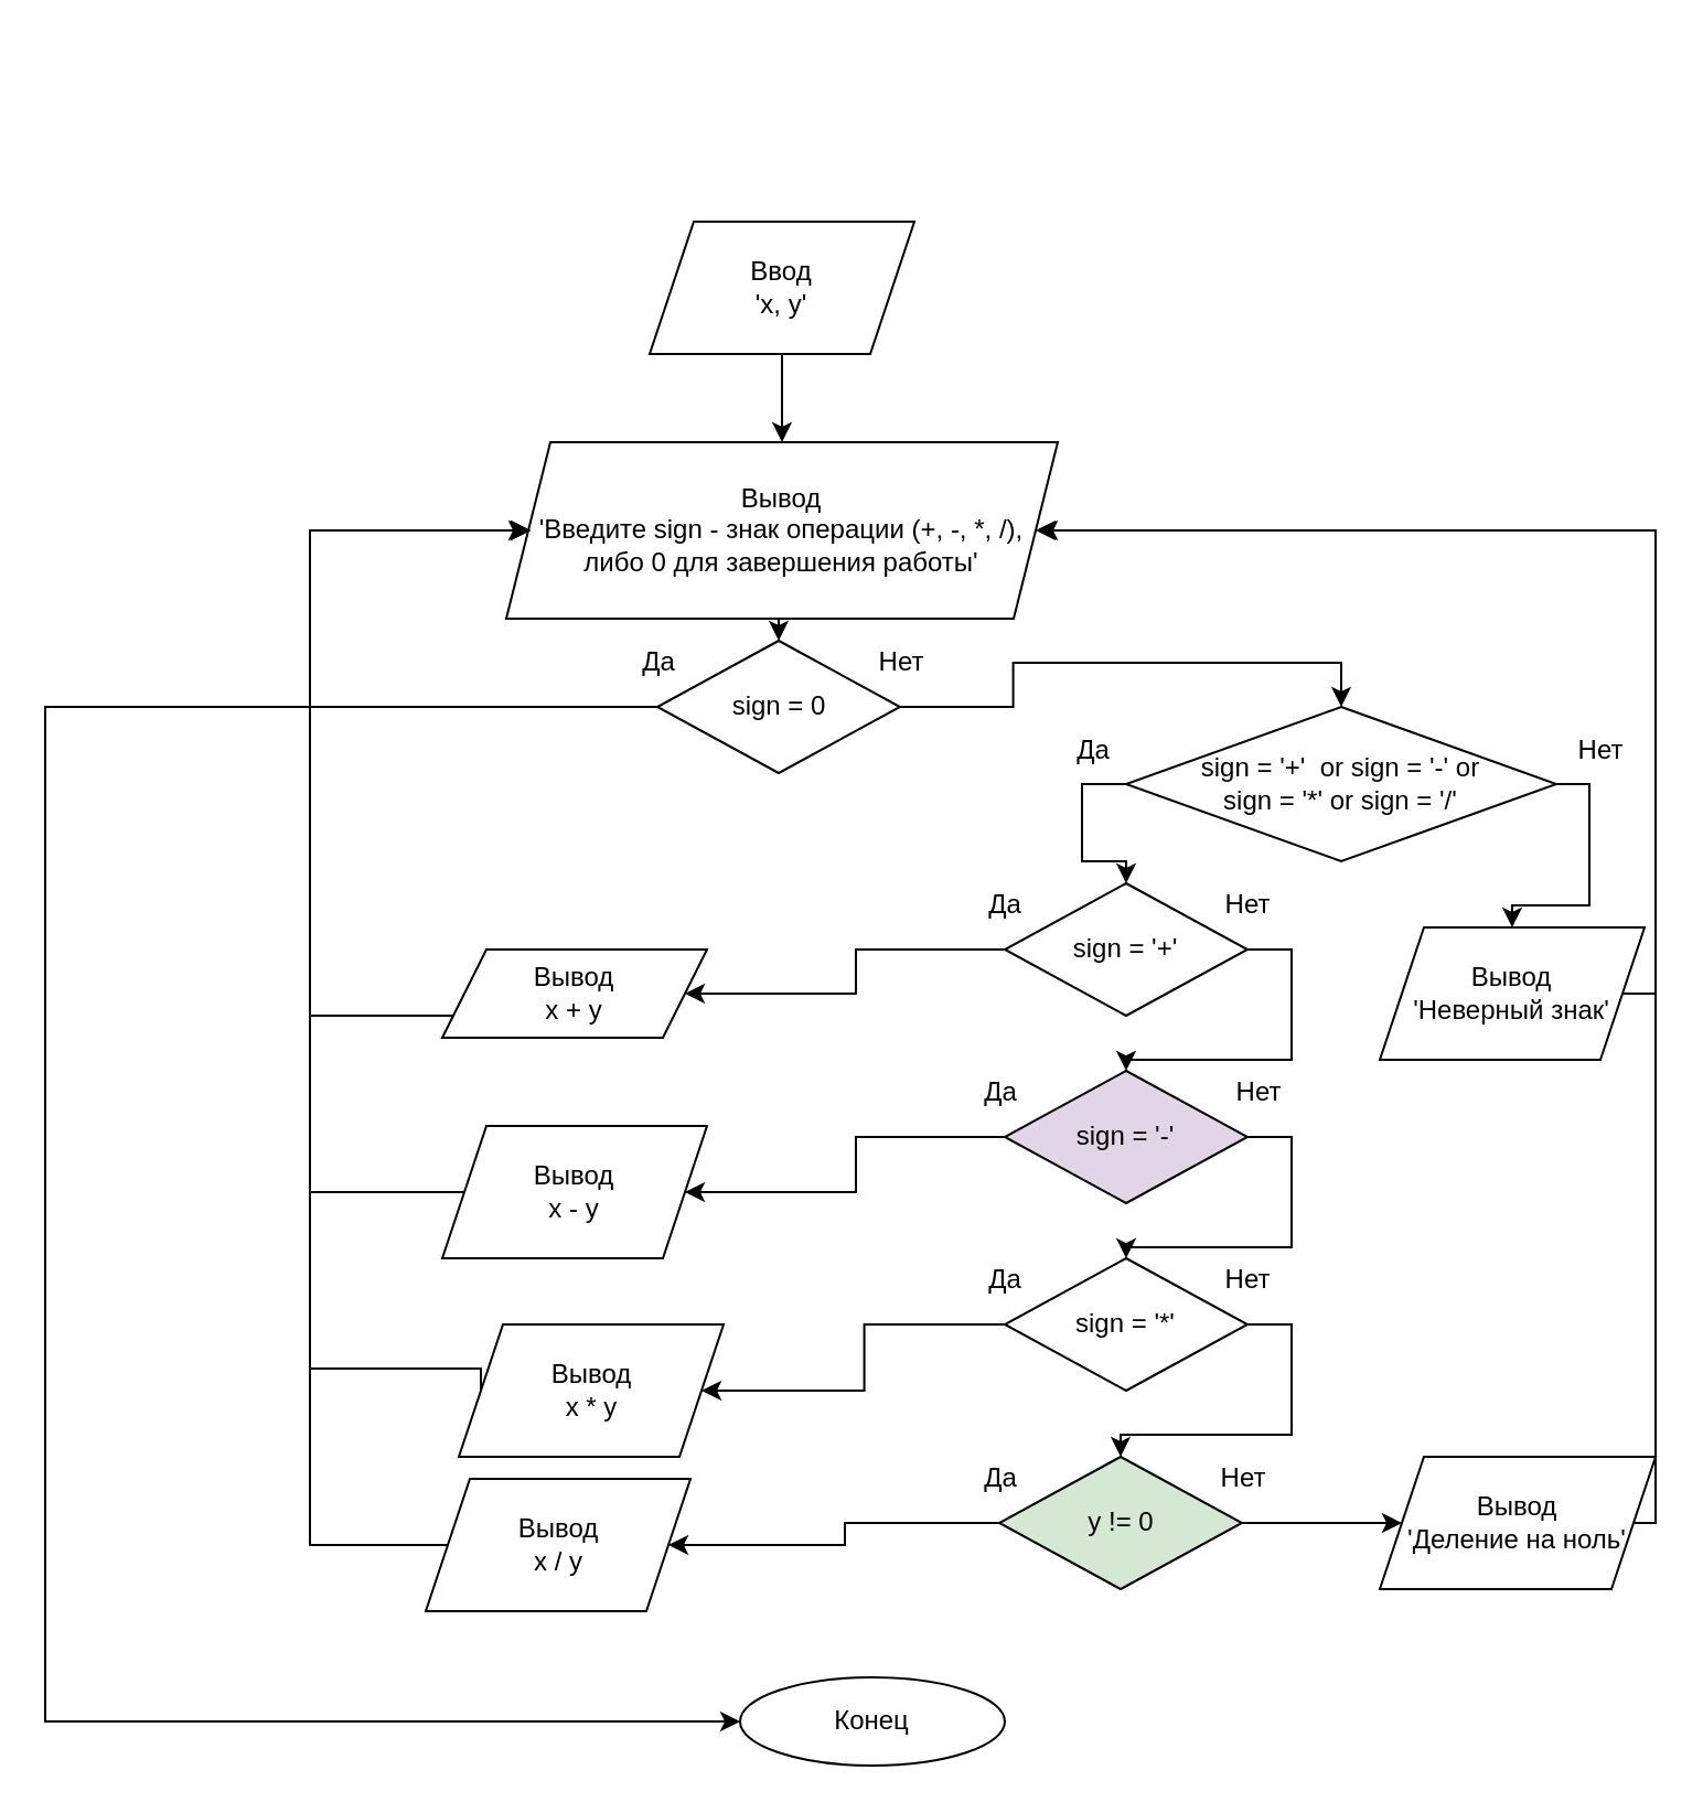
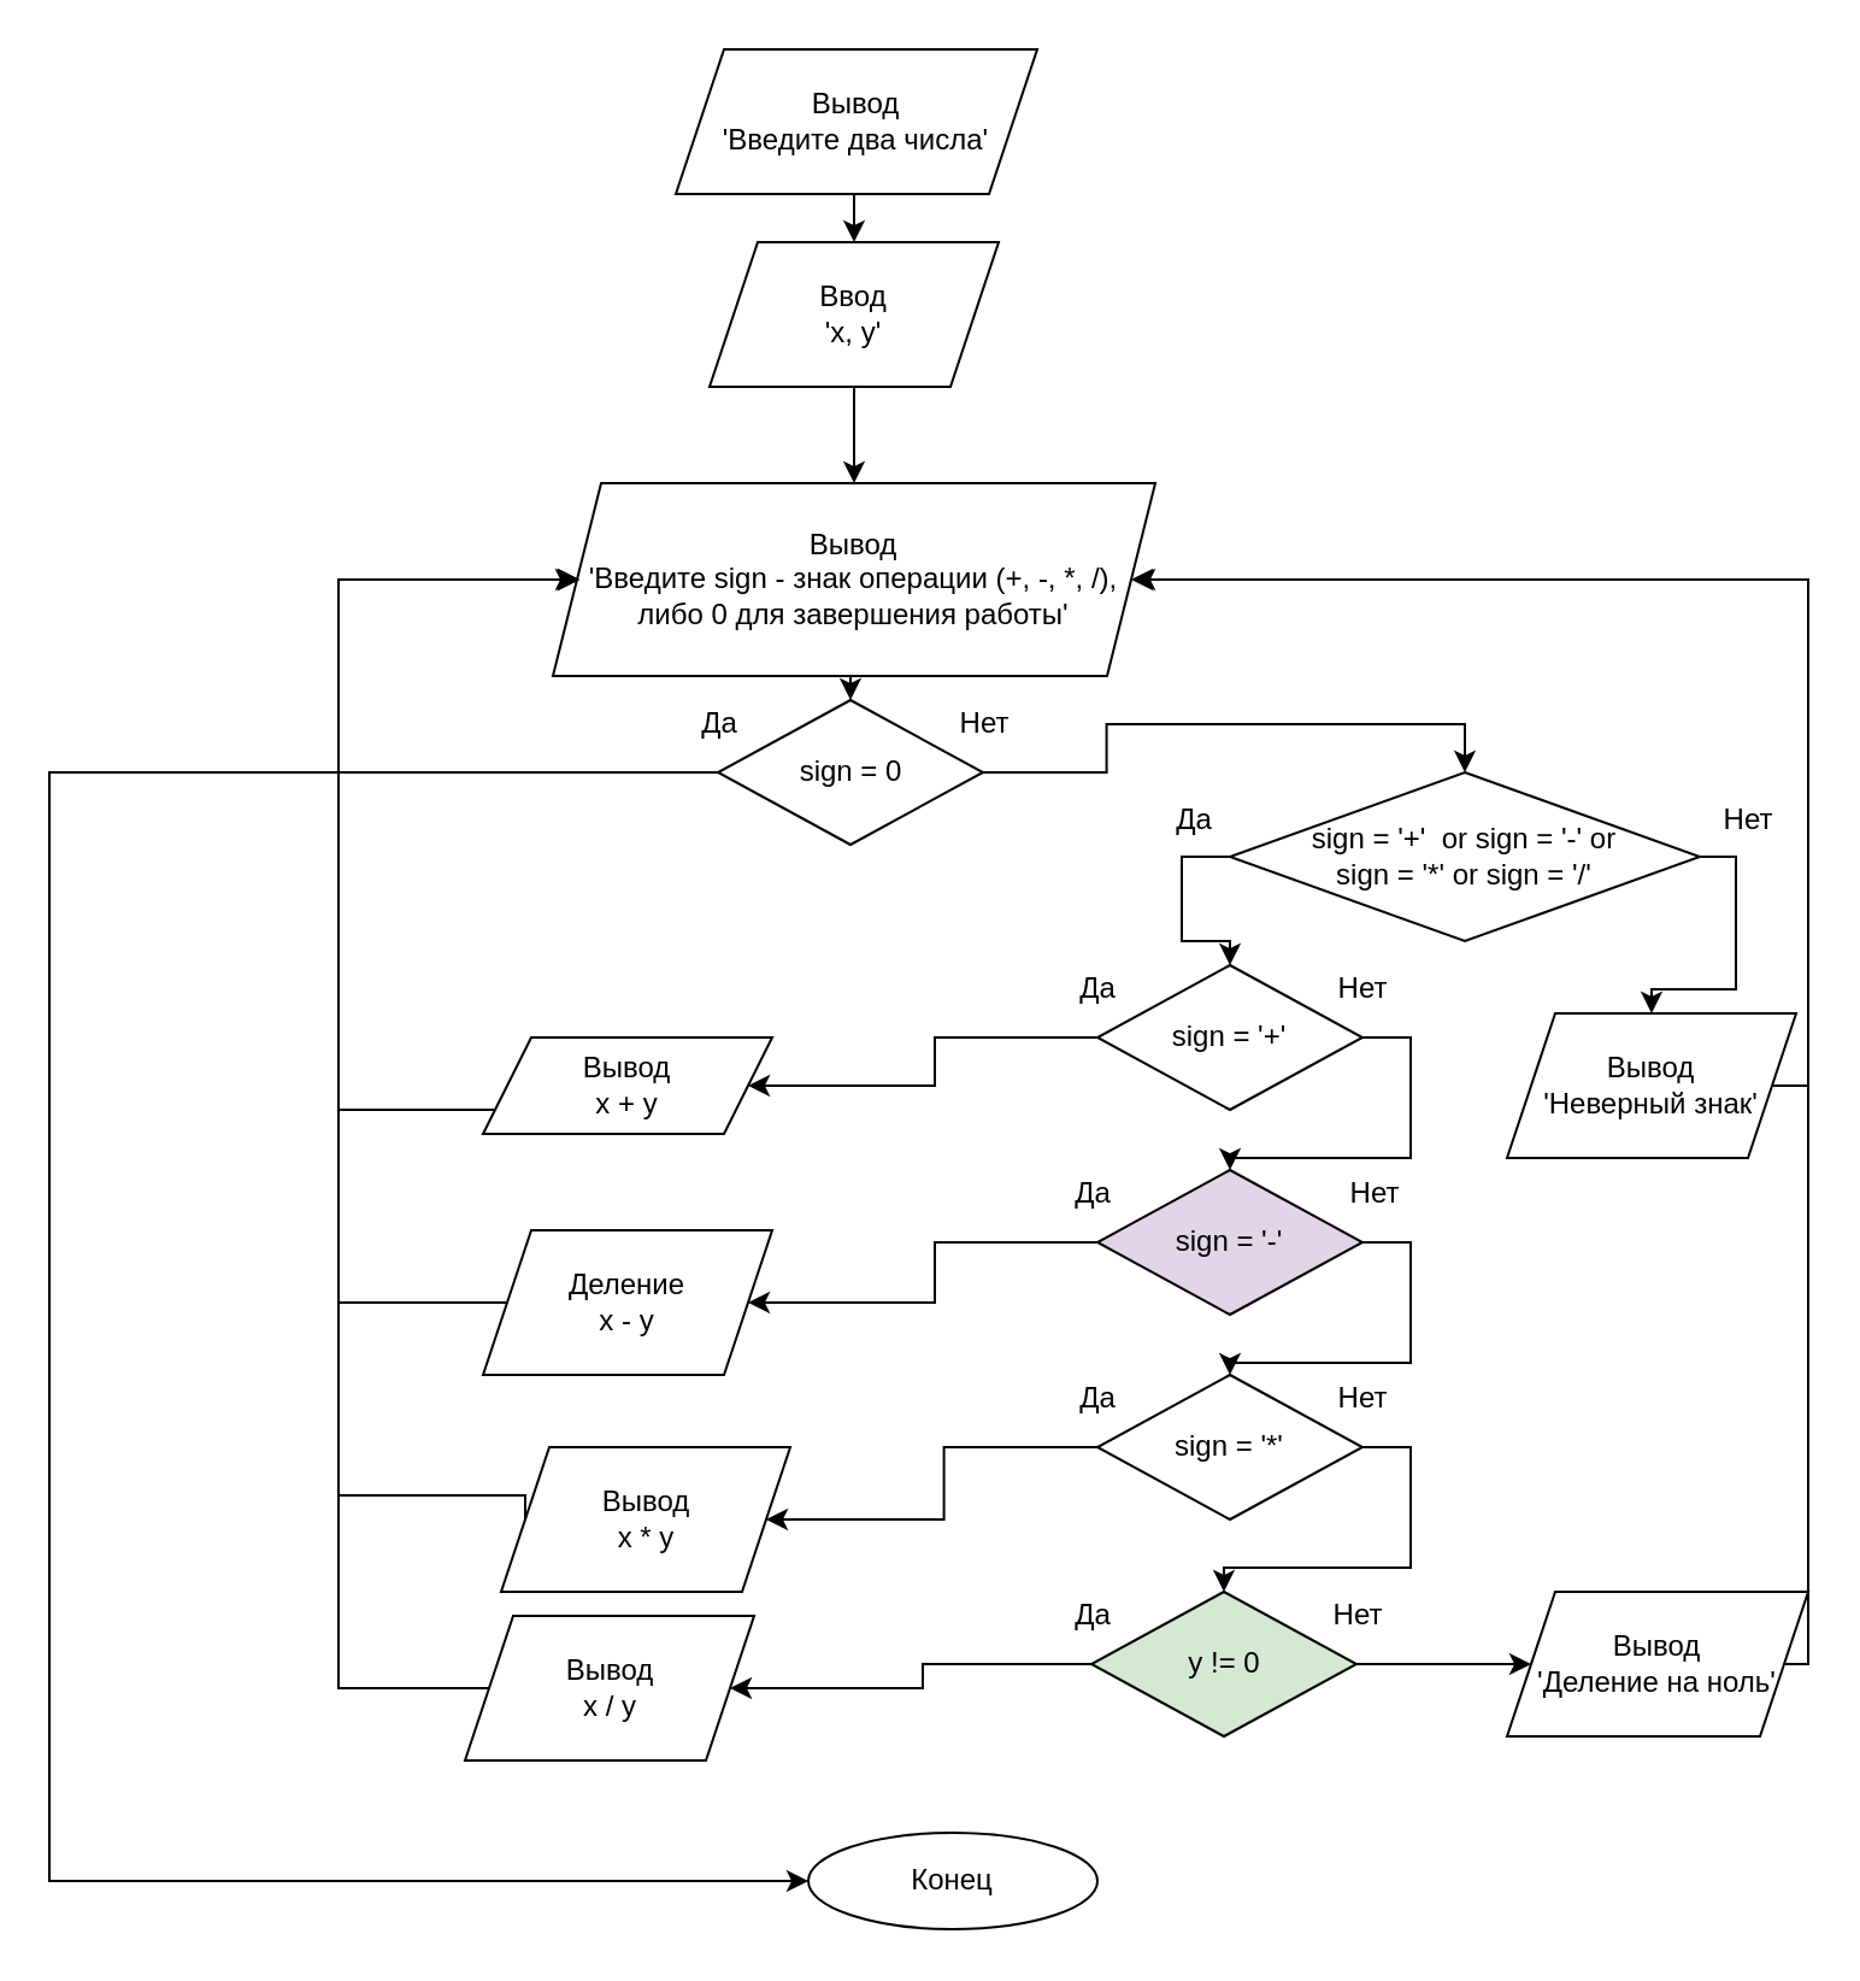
+ <mxCell id="5" value="Вывод&lt;br&gt;'Введите два числа'" style="shape=parallelogram;perimeter=parallelogramPerimeter;whiteSpace=wrap;html=1;fixedSize=1;" vertex="1" parent="1"><mxGeometry x="280" y="20" width="150" height="60" as="geometry" /></mxCell>
+ <mxCell id="4" style="edgeStyle=orthogonalEdgeStyle;rounded=0;orthogonalLoop=1;jettySize=auto;html=1;exitX=0.5;exitY=1;exitDx=0;exitDy=0;entryX=0.5;entryY=0;entryDx=0;entryDy=0;" edge="1" parent="1" source="5" target="3"><mxGeometry relative="1" as="geometry" /></mxCell>
- <mxCell id="44" value="Вывод&lt;br&gt;x - y" style="shape=parallelogram;perimeter=parallelogramPerimeter;whiteSpace=wrap;html=1;fixedSize=1;" vertex="1" parent="1"><mxGeometry x="200" y="510" width="120" height="60" as="geometry" /></mxCell>
+ <mxCell id="44" value="Деление&lt;br&gt;x - y" style="shape=parallelogram;perimeter=parallelogramPerimeter;whiteSpace=wrap;html=1;fixedSize=1;" vertex="1" parent="1"><mxGeometry x="200" y="510" width="120" height="60" as="geometry" /></mxCell>
